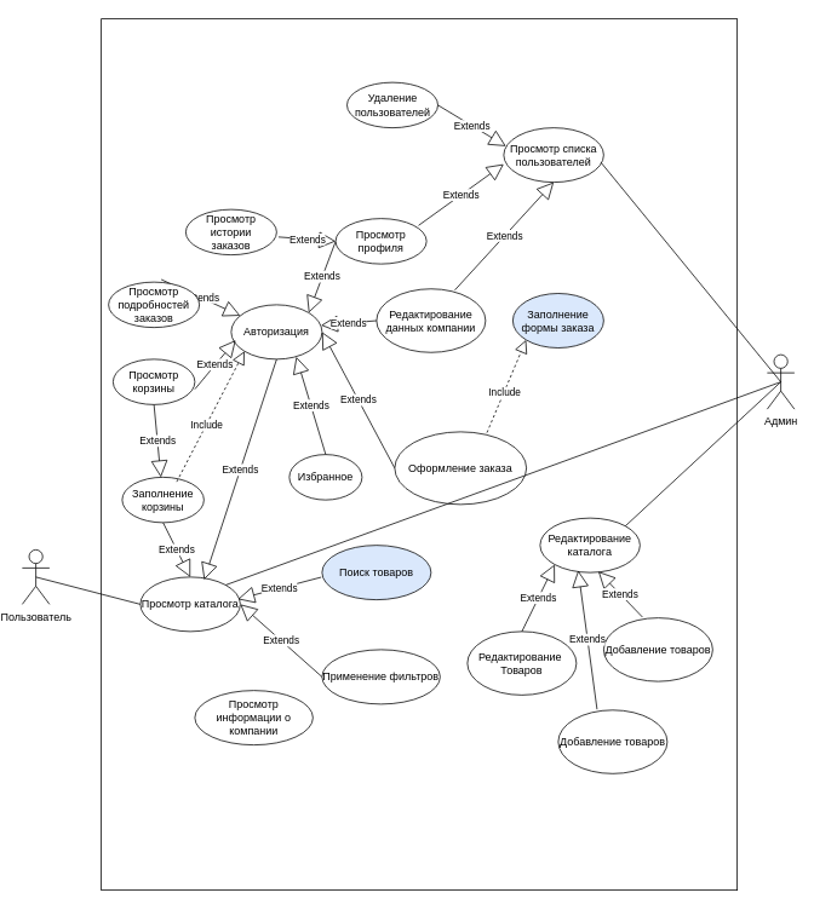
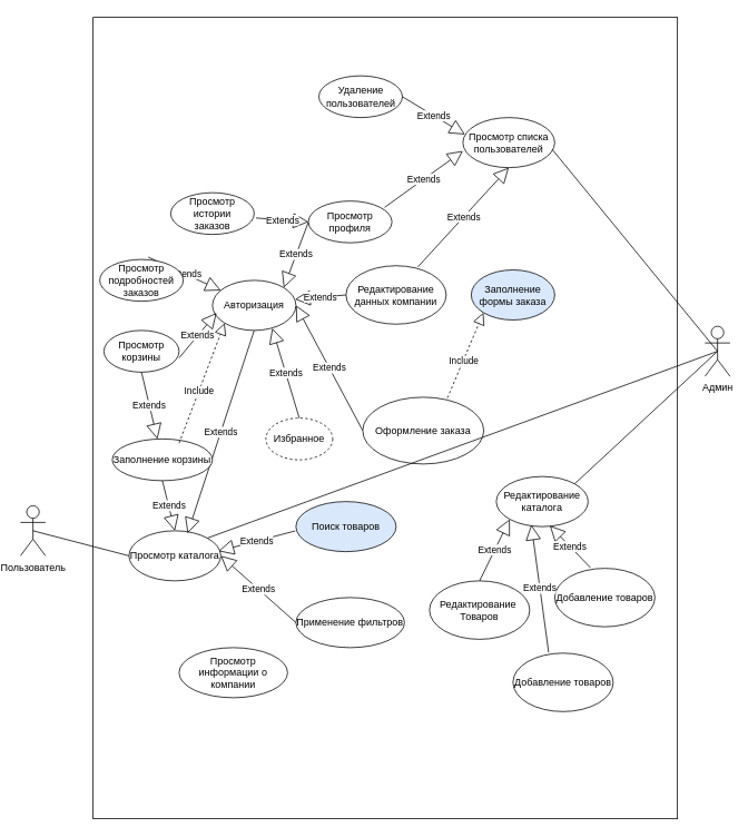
- <mxCell id="12" value="Избранное" style="ellipse;whiteSpace=wrap;html=1;" vertex="1" parent="1"><mxGeometry x="314" y="500" width="80" height="50" as="geometry" /></mxCell>
+ <mxCell id="12" value="Избранное" style="ellipse;whiteSpace=wrap;html=1;dashed=1;" vertex="1" parent="1"><mxGeometry x="314" y="500" width="80" height="50" as="geometry" /></mxCell>
- <mxCell id="14" value="Заполнение корзины" style="ellipse;whiteSpace=wrap;html=1;" vertex="1" parent="1"><mxGeometry x="130" y="525" width="90" height="50" as="geometry" /></mxCell>
+ <mxCell id="14" value="Заполнение корзины" style="ellipse;whiteSpace=wrap;html=1;" vertex="1" parent="1"><mxGeometry x="130" y="525" width="120" height="50" as="geometry" /></mxCell>
- <mxCell id="13" value="Просмотр информации о компании" style="ellipse;whiteSpace=wrap;html=1;" vertex="1" parent="1"><mxGeometry x="210" y="760" width="130" height="60" as="geometry" /></mxCell>
+ <mxCell id="13" value="Просмотр информации о компании" style="ellipse;whiteSpace=wrap;html=1;" vertex="1" parent="1"><mxGeometry x="210" y="775" width="130" height="60" as="geometry" /></mxCell>
